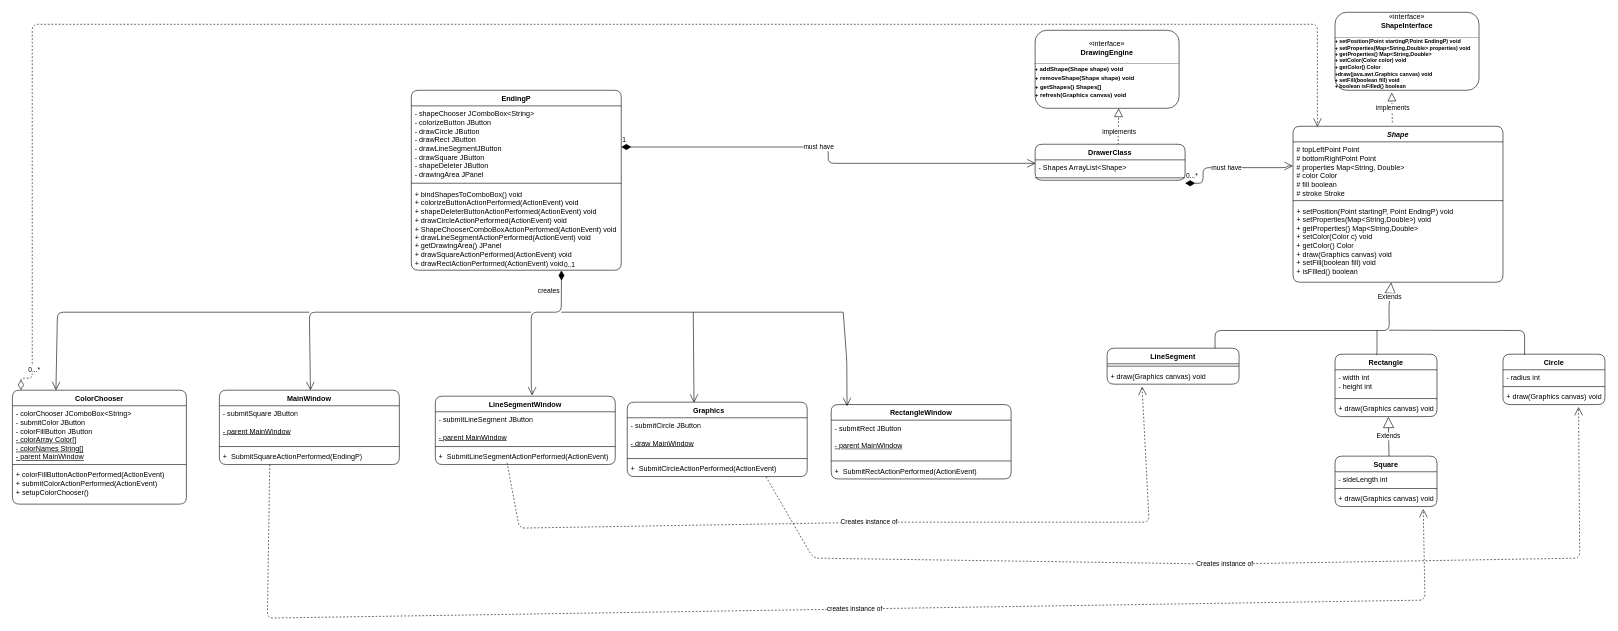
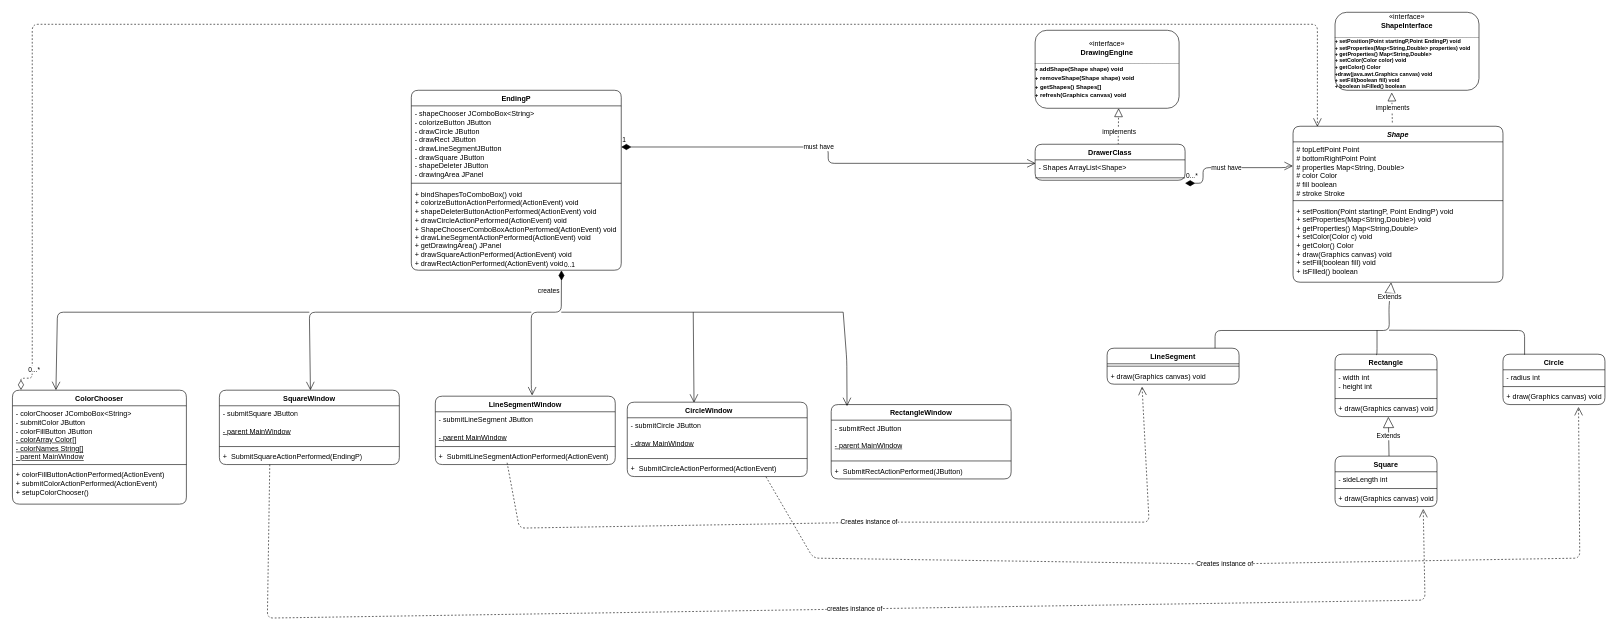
- <mxCell id="60" value="MainWindow" style="swimlane;fontStyle=1;align=center;verticalAlign=top;childLayout=stackLayout;horizontal=1;startSize=26;horizontalStack=0;resizeParent=1;resizeParentMax=0;resizeLast=0;collapsible=1;marginBottom=0;whiteSpace=wrap;html=1;rounded=1;" vertex="1" parent="1"><mxGeometry x="365" y="650" width="300" height="124" as="geometry" /></mxCell>
+ <mxCell id="60" value="SquareWindow" style="swimlane;fontStyle=1;align=center;verticalAlign=top;childLayout=stackLayout;horizontal=1;startSize=26;horizontalStack=0;resizeParent=1;resizeParentMax=0;resizeLast=0;collapsible=1;marginBottom=0;whiteSpace=wrap;html=1;rounded=1;" vertex="1" parent="1"><mxGeometry x="365" y="650" width="300" height="124" as="geometry" /></mxCell>
- <mxCell id="50" value="Graphics&lt;span style=&quot;white-space: pre;&quot;&gt;&#09;&lt;/span&gt;" style="swimlane;fontStyle=1;align=center;verticalAlign=top;childLayout=stackLayout;horizontal=1;startSize=26;horizontalStack=0;resizeParent=1;resizeParentMax=0;resizeLast=0;collapsible=1;marginBottom=0;whiteSpace=wrap;html=1;rounded=1;" vertex="1" parent="1"><mxGeometry x="1045" y="670" width="300" height="124" as="geometry" /></mxCell>
+ <mxCell id="50" value="CircleWindow&lt;span style=&quot;white-space: pre;&quot;&gt;&#09;&lt;/span&gt;" style="swimlane;fontStyle=1;align=center;verticalAlign=top;childLayout=stackLayout;horizontal=1;startSize=26;horizontalStack=0;resizeParent=1;resizeParentMax=0;resizeLast=0;collapsible=1;marginBottom=0;whiteSpace=wrap;html=1;rounded=1;" vertex="1" parent="1"><mxGeometry x="1045" y="670" width="300" height="124" as="geometry" /></mxCell>
- <mxCell id="57" value="+&amp;nbsp;&amp;nbsp;SubmitRectActionPerformed(ActionEvent)" style="text;strokeColor=none;fillColor=none;align=left;verticalAlign=top;spacingLeft=4;spacingRight=4;overflow=hidden;rotatable=0;points=[[0,0.5],[1,0.5]];portConstraint=eastwest;whiteSpace=wrap;html=1;rounded=1;" vertex="1" parent="54"><mxGeometry y="98" width="300" height="26" as="geometry" /></mxCell>
+ <mxCell id="57" value="+&amp;nbsp;&amp;nbsp;SubmitRectActionPerformed(JButton)" style="text;strokeColor=none;fillColor=none;align=left;verticalAlign=top;spacingLeft=4;spacingRight=4;overflow=hidden;rotatable=0;points=[[0,0.5],[1,0.5]];portConstraint=eastwest;whiteSpace=wrap;html=1;rounded=1;" vertex="1" parent="54"><mxGeometry y="98" width="300" height="26" as="geometry" /></mxCell>
